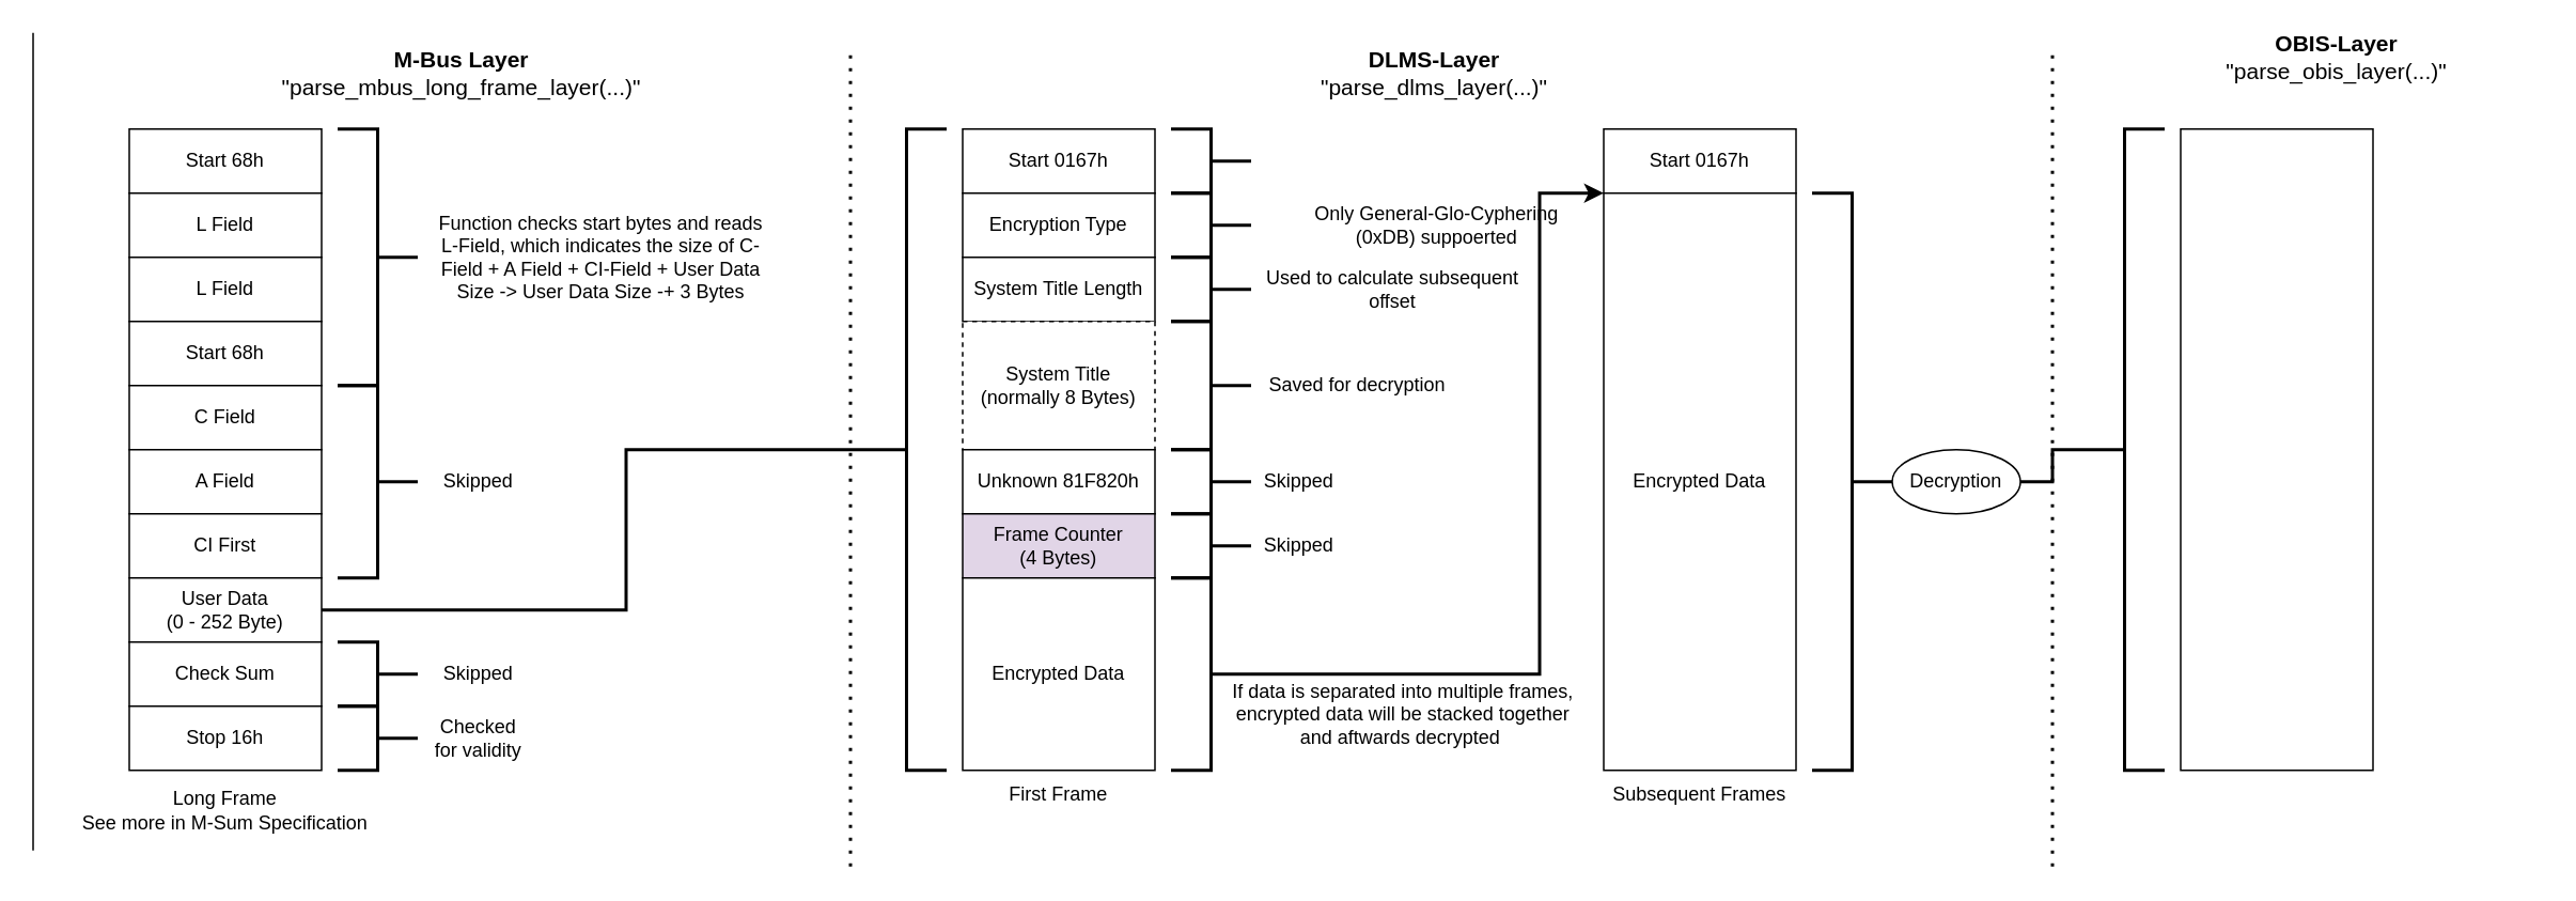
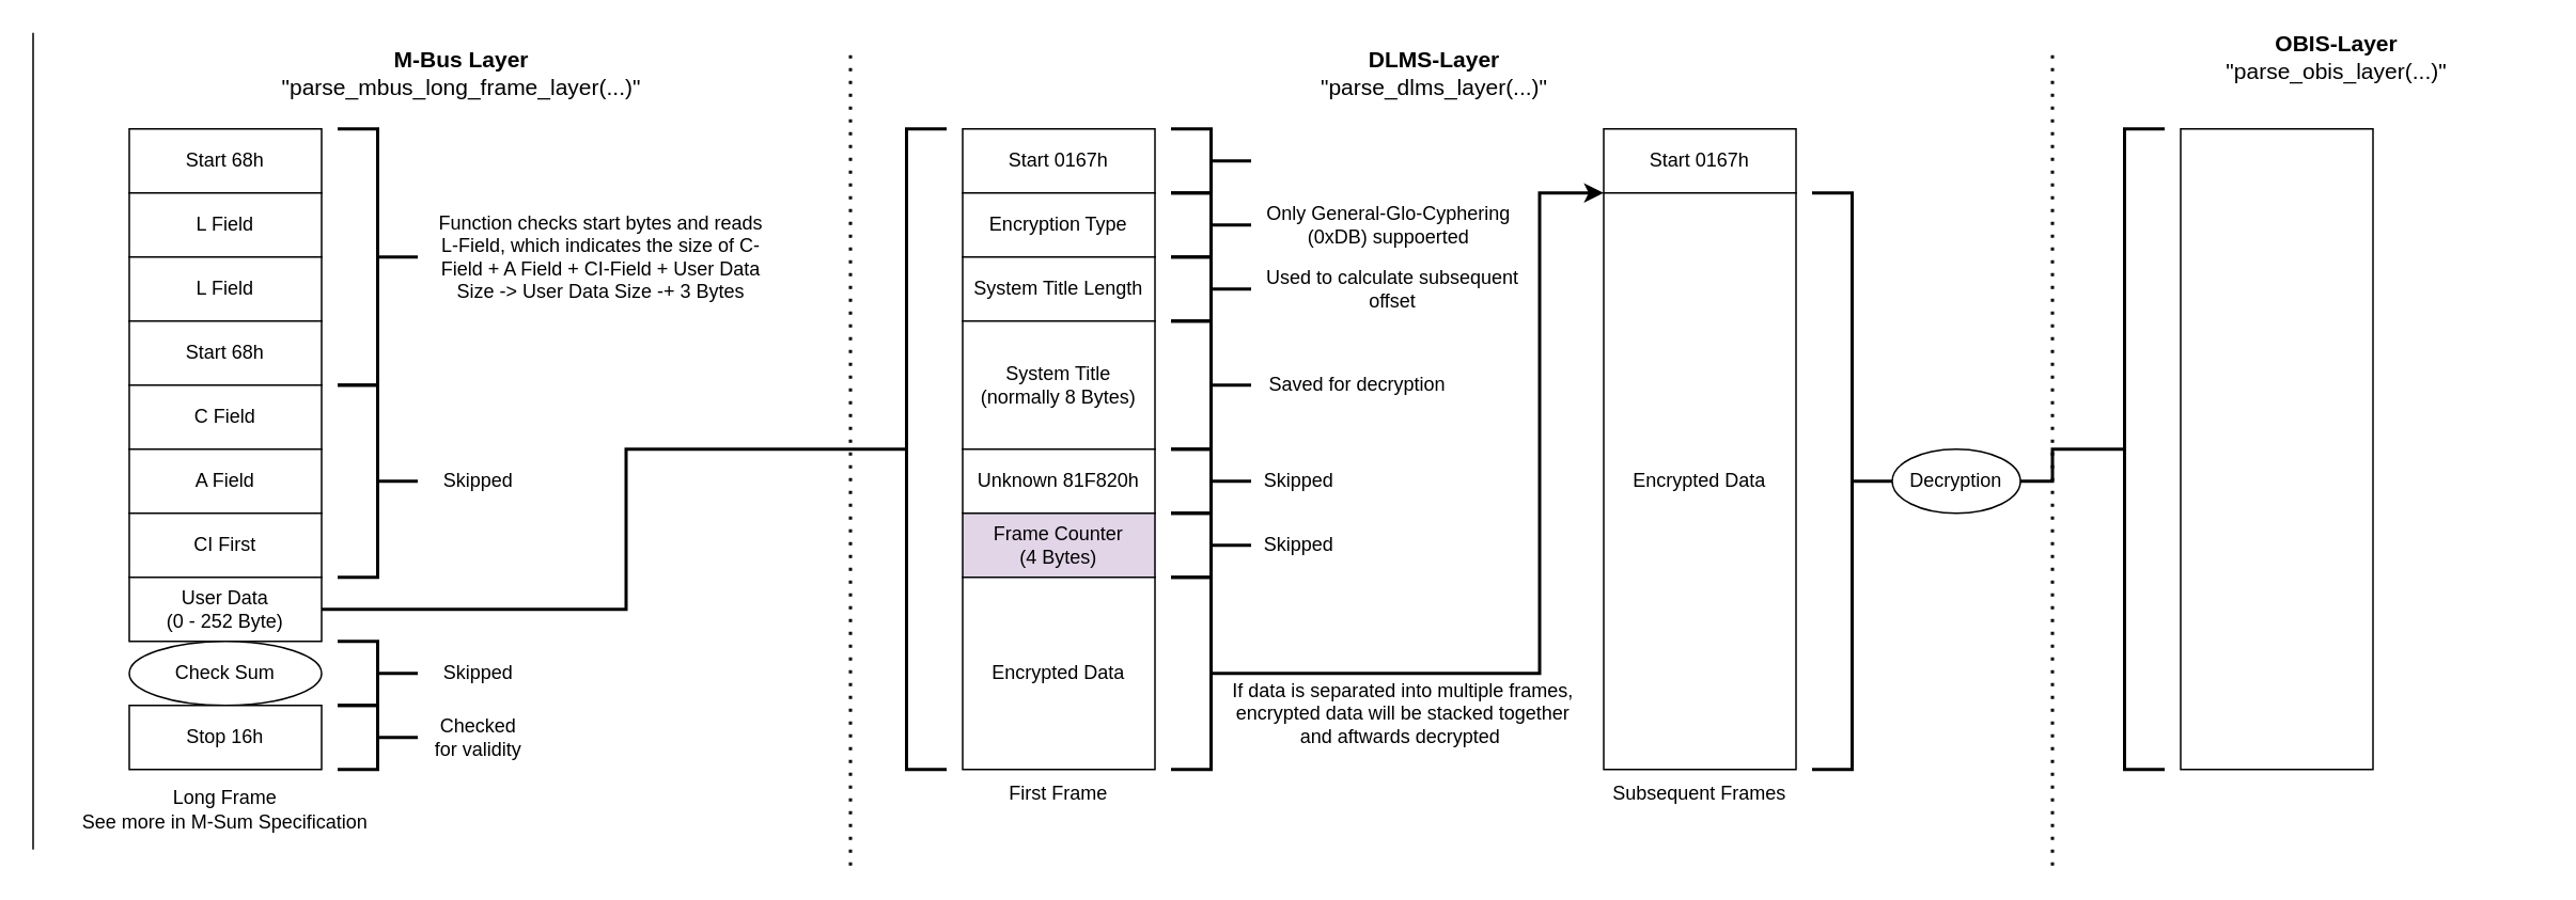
- <mxCell id="51" value="Only General-Glo-Cyphering (0xDB) suppoerted" style="text;html=1;strokeColor=none;fillColor=none;align=center;verticalAlign=middle;whiteSpace=wrap;rounded=0;" vertex="1" parent="1"><mxGeometry x="817" y="125" width="158" height="30" as="geometry" /></mxCell>
+ <mxCell id="51" value="Only General-Glo-Cyphering (0xDB) suppoerted" style="text;html=1;strokeColor=none;fillColor=none;align=center;verticalAlign=middle;whiteSpace=wrap;rounded=0;" vertex="1" parent="1"><mxGeometry x="787" y="125" width="158" height="30" as="geometry" /></mxCell>
- <mxCell id="30" value="System Title&lt;br&gt;(normally 8 Bytes)" style="rounded=0;whiteSpace=wrap;html=1;dashed=1;" vertex="1" parent="1"><mxGeometry x="600" y="200" width="120" height="80" as="geometry" /></mxCell>
+ <mxCell id="30" value="System Title&lt;br&gt;(normally 8 Bytes)" style="rounded=0;whiteSpace=wrap;html=1;" vertex="1" parent="1"><mxGeometry x="600" y="200" width="120" height="80" as="geometry" /></mxCell>
- <mxCell id="11" value="Check Sum" style="rounded=0;whiteSpace=wrap;html=1;" vertex="1" parent="2"><mxGeometry y="320" width="120" height="40" as="geometry" /></mxCell>
+ <mxCell id="11" value="Check Sum" style="ellipse;whiteSpace=wrap;html=1;" vertex="1" parent="2"><mxGeometry y="320" width="120" height="40" as="geometry" /></mxCell>
